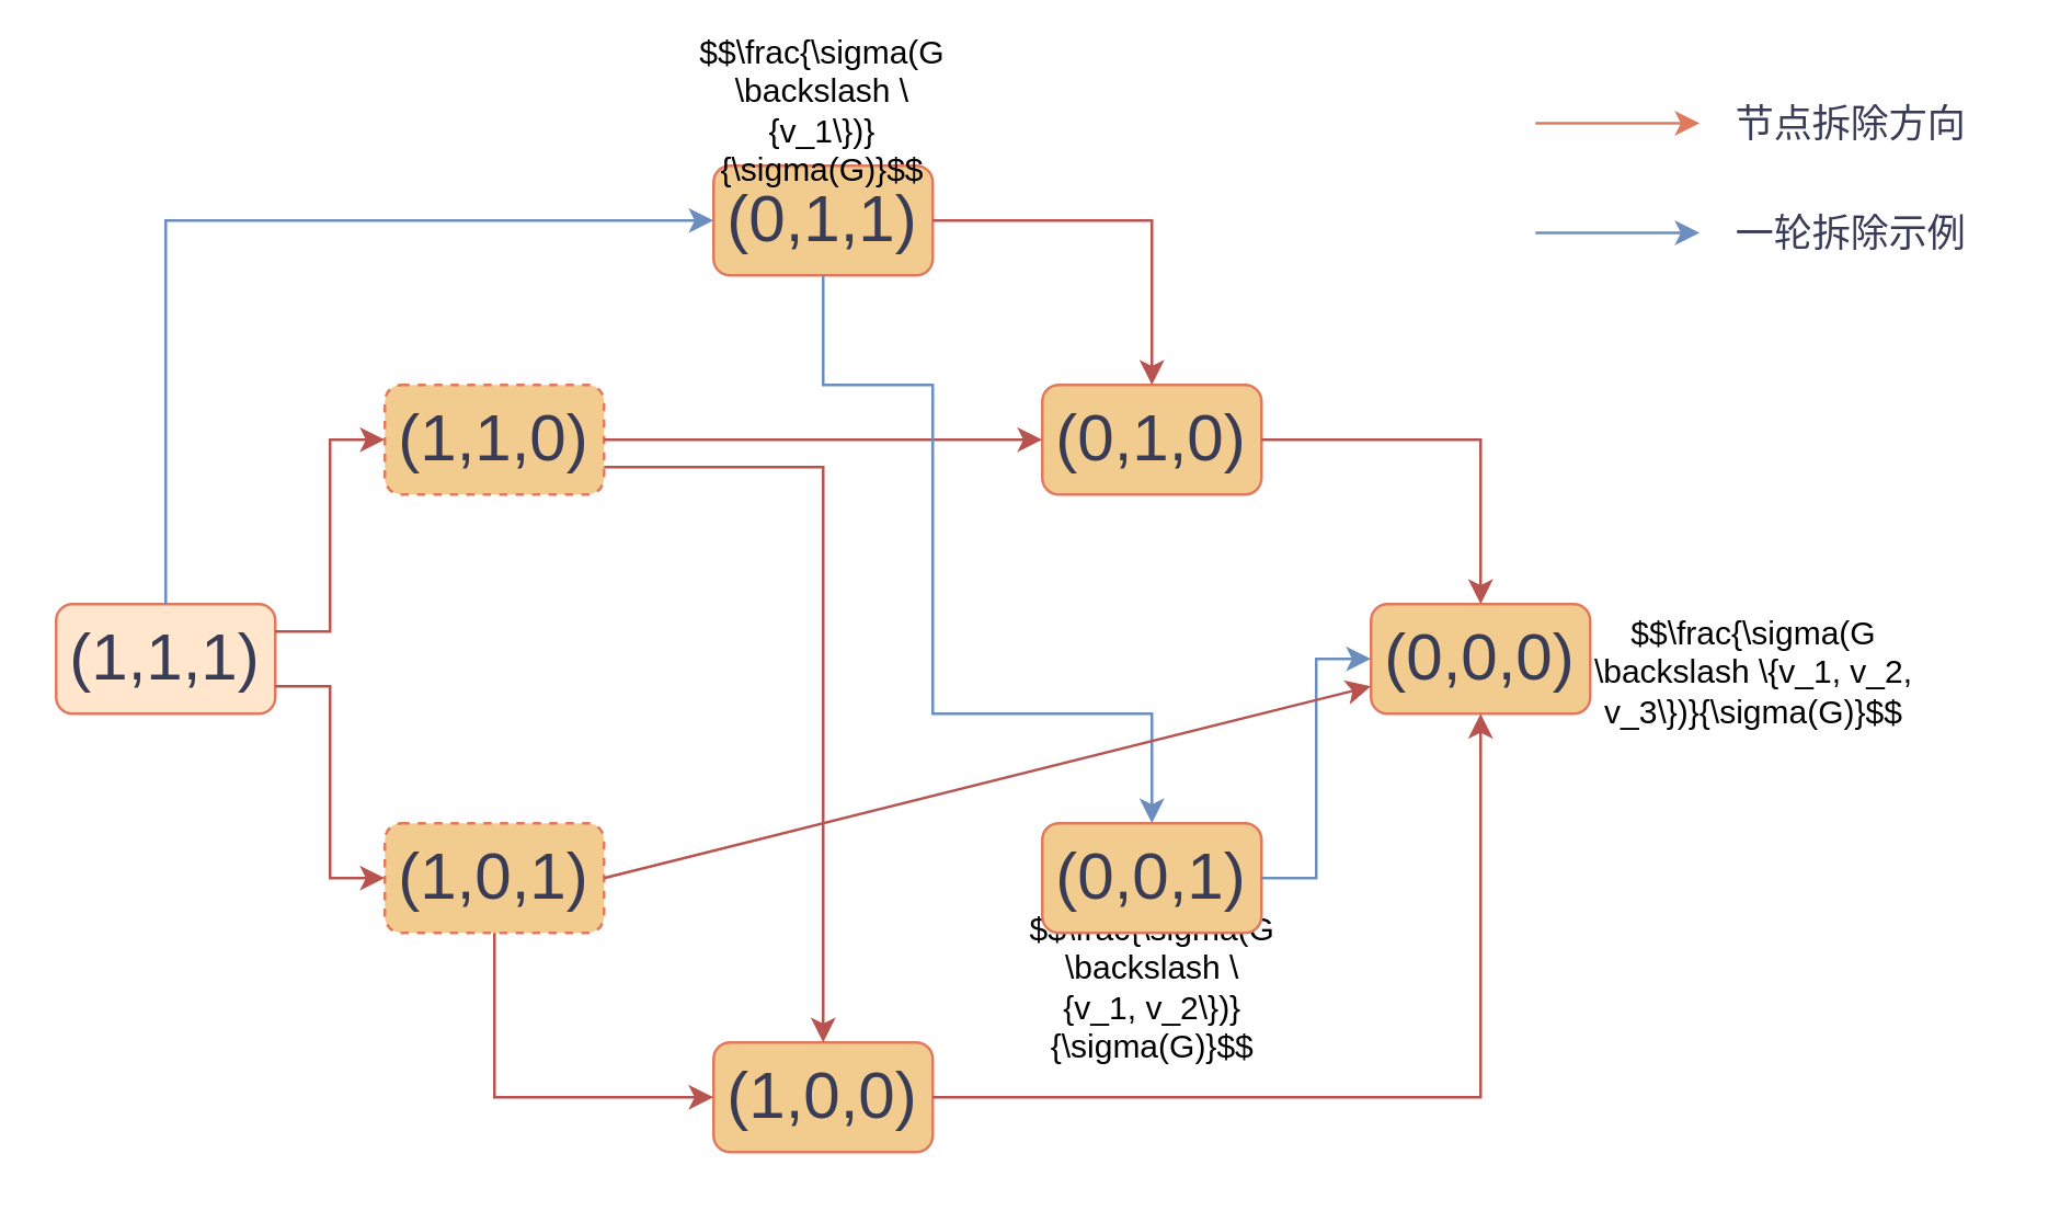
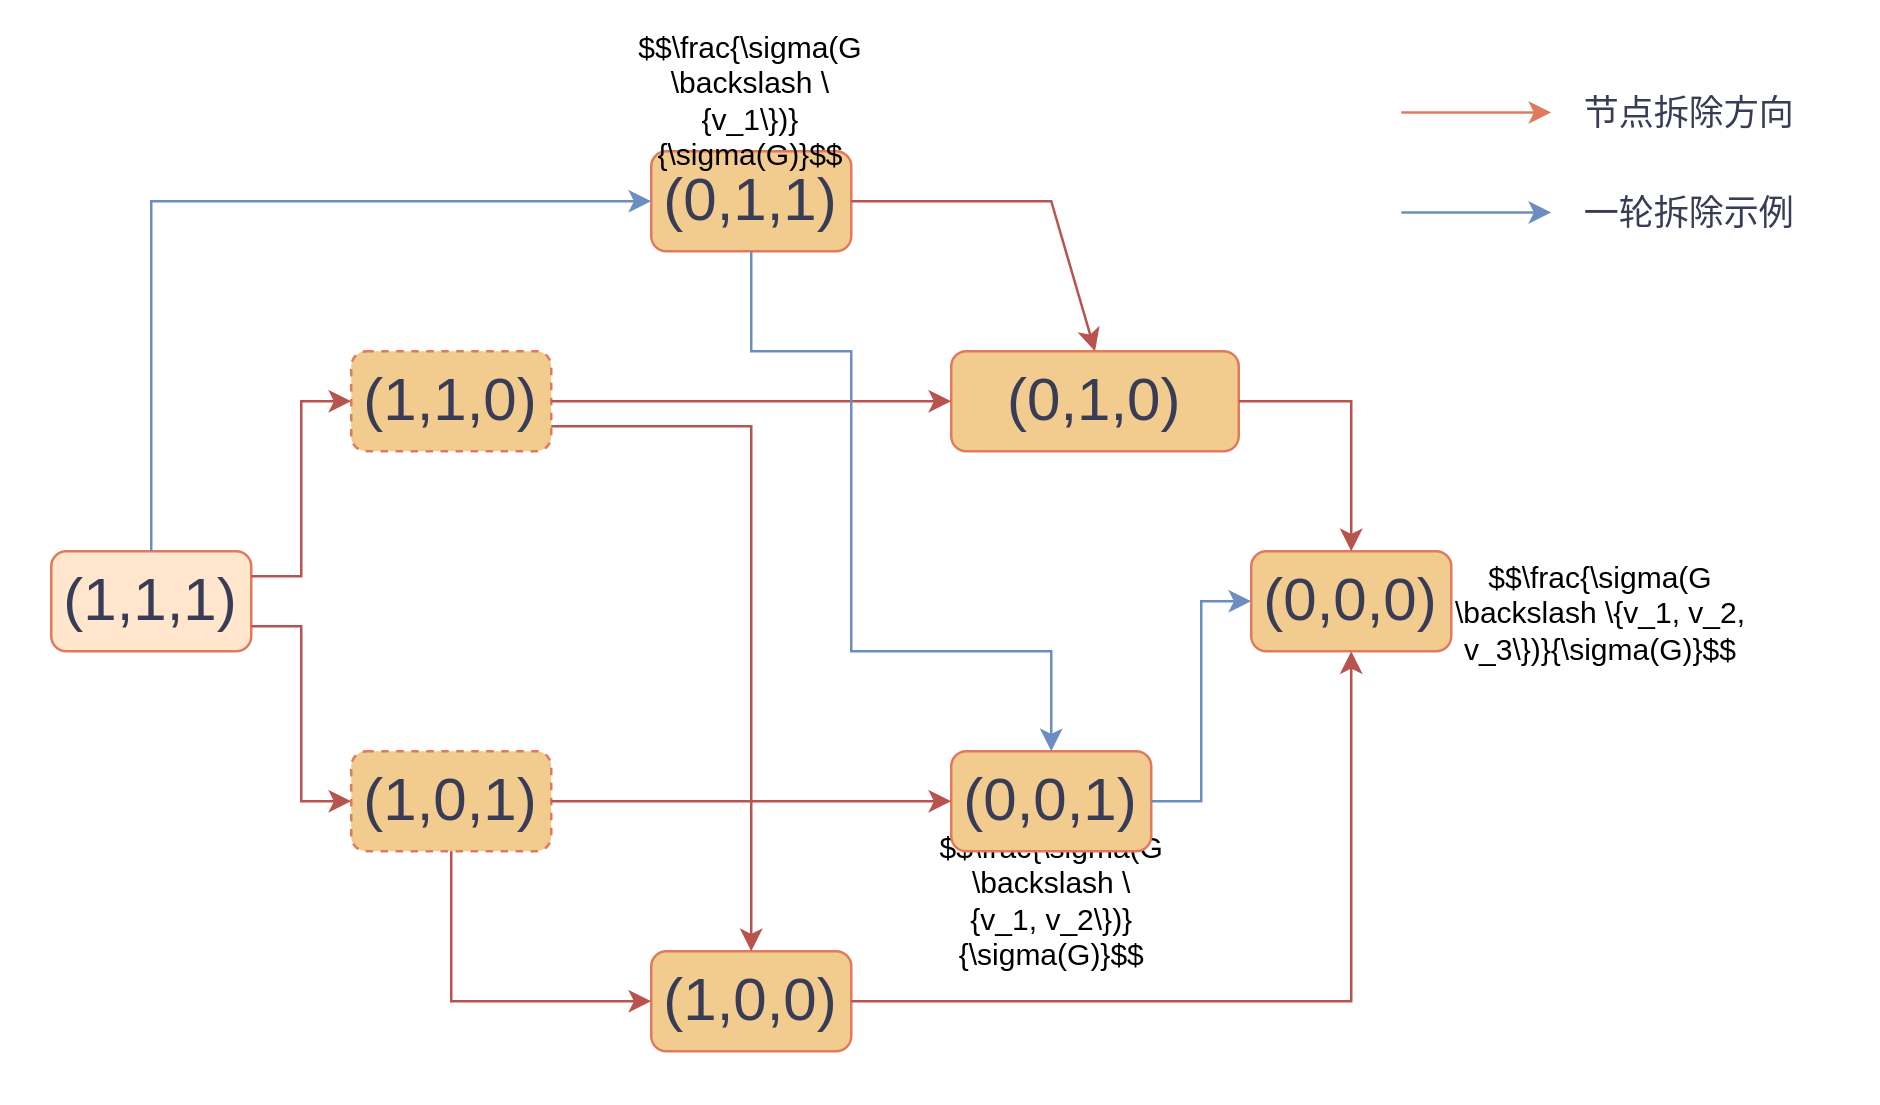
- <mxCell id="13" value="&lt;span style=&quot;font-size: 24px;&quot;&gt;(0,1,0)&lt;/span&gt;" style="rounded=1;whiteSpace=wrap;html=1;labelBackgroundColor=none;fillColor=#F2CC8F;strokeColor=#E07A5F;fontColor=#393C56;" vertex="1" parent="1"><mxGeometry x="380" y="140" width="80" height="40" as="geometry" /></mxCell>
+ <mxCell id="13" value="&lt;span style=&quot;font-size: 24px;&quot;&gt;(0,1,0)&lt;/span&gt;" style="rounded=1;whiteSpace=wrap;html=1;labelBackgroundColor=none;fillColor=#F2CC8F;strokeColor=#E07A5F;fontColor=#393C56;" vertex="1" parent="1"><mxGeometry x="380" y="140" width="115" height="40" as="geometry" /></mxCell>
- <mxCell id="26" value="" style="endArrow=classic;html=1;rounded=0;exitX=1;exitY=0.5;exitDx=0;exitDy=0;fillColor=#f8cecc;strokeColor=#b85450;" edge="1" parent="1" source="11" target="16"><mxGeometry width="50" height="50" relative="1" as="geometry"><mxPoint x="320" y="200" as="sourcePoint" /><mxPoint x="370" y="150" as="targetPoint" /></mxGeometry></mxCell>
+ <mxCell id="26" value="" style="endArrow=classic;html=1;rounded=0;exitX=1;exitY=0.5;exitDx=0;exitDy=0;entryX=0;entryY=0.5;entryDx=0;entryDy=0;fillColor=#f8cecc;strokeColor=#b85450;" edge="1" parent="1" source="11" target="15"><mxGeometry width="50" height="50" relative="1" as="geometry"><mxPoint x="320" y="200" as="sourcePoint" /><mxPoint x="370" y="150" as="targetPoint" /></mxGeometry></mxCell>
